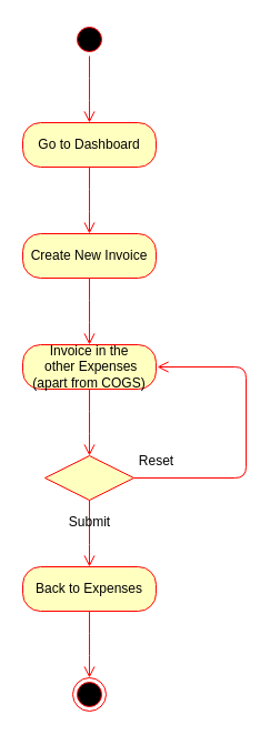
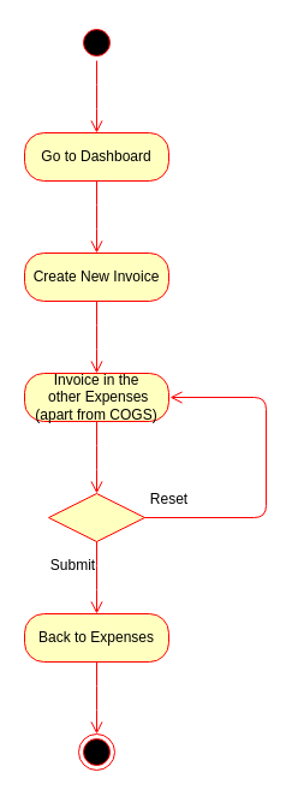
- <mxCell id="14" value="Submit" style="text;html=1;align=center;verticalAlign=middle;resizable=0;points=[];autosize=1;" vertex="1" parent="1"><mxGeometry x="55" y="460" width="50" height="20" as="geometry" /></mxCell>
+ <mxCell id="14" value="Submit" style="text;html=1;align=center;verticalAlign=middle;resizable=0;points=[];autosize=1;" vertex="1" parent="1"><mxGeometry x="35" y="460" width="50" height="20" as="geometry" /></mxCell>
